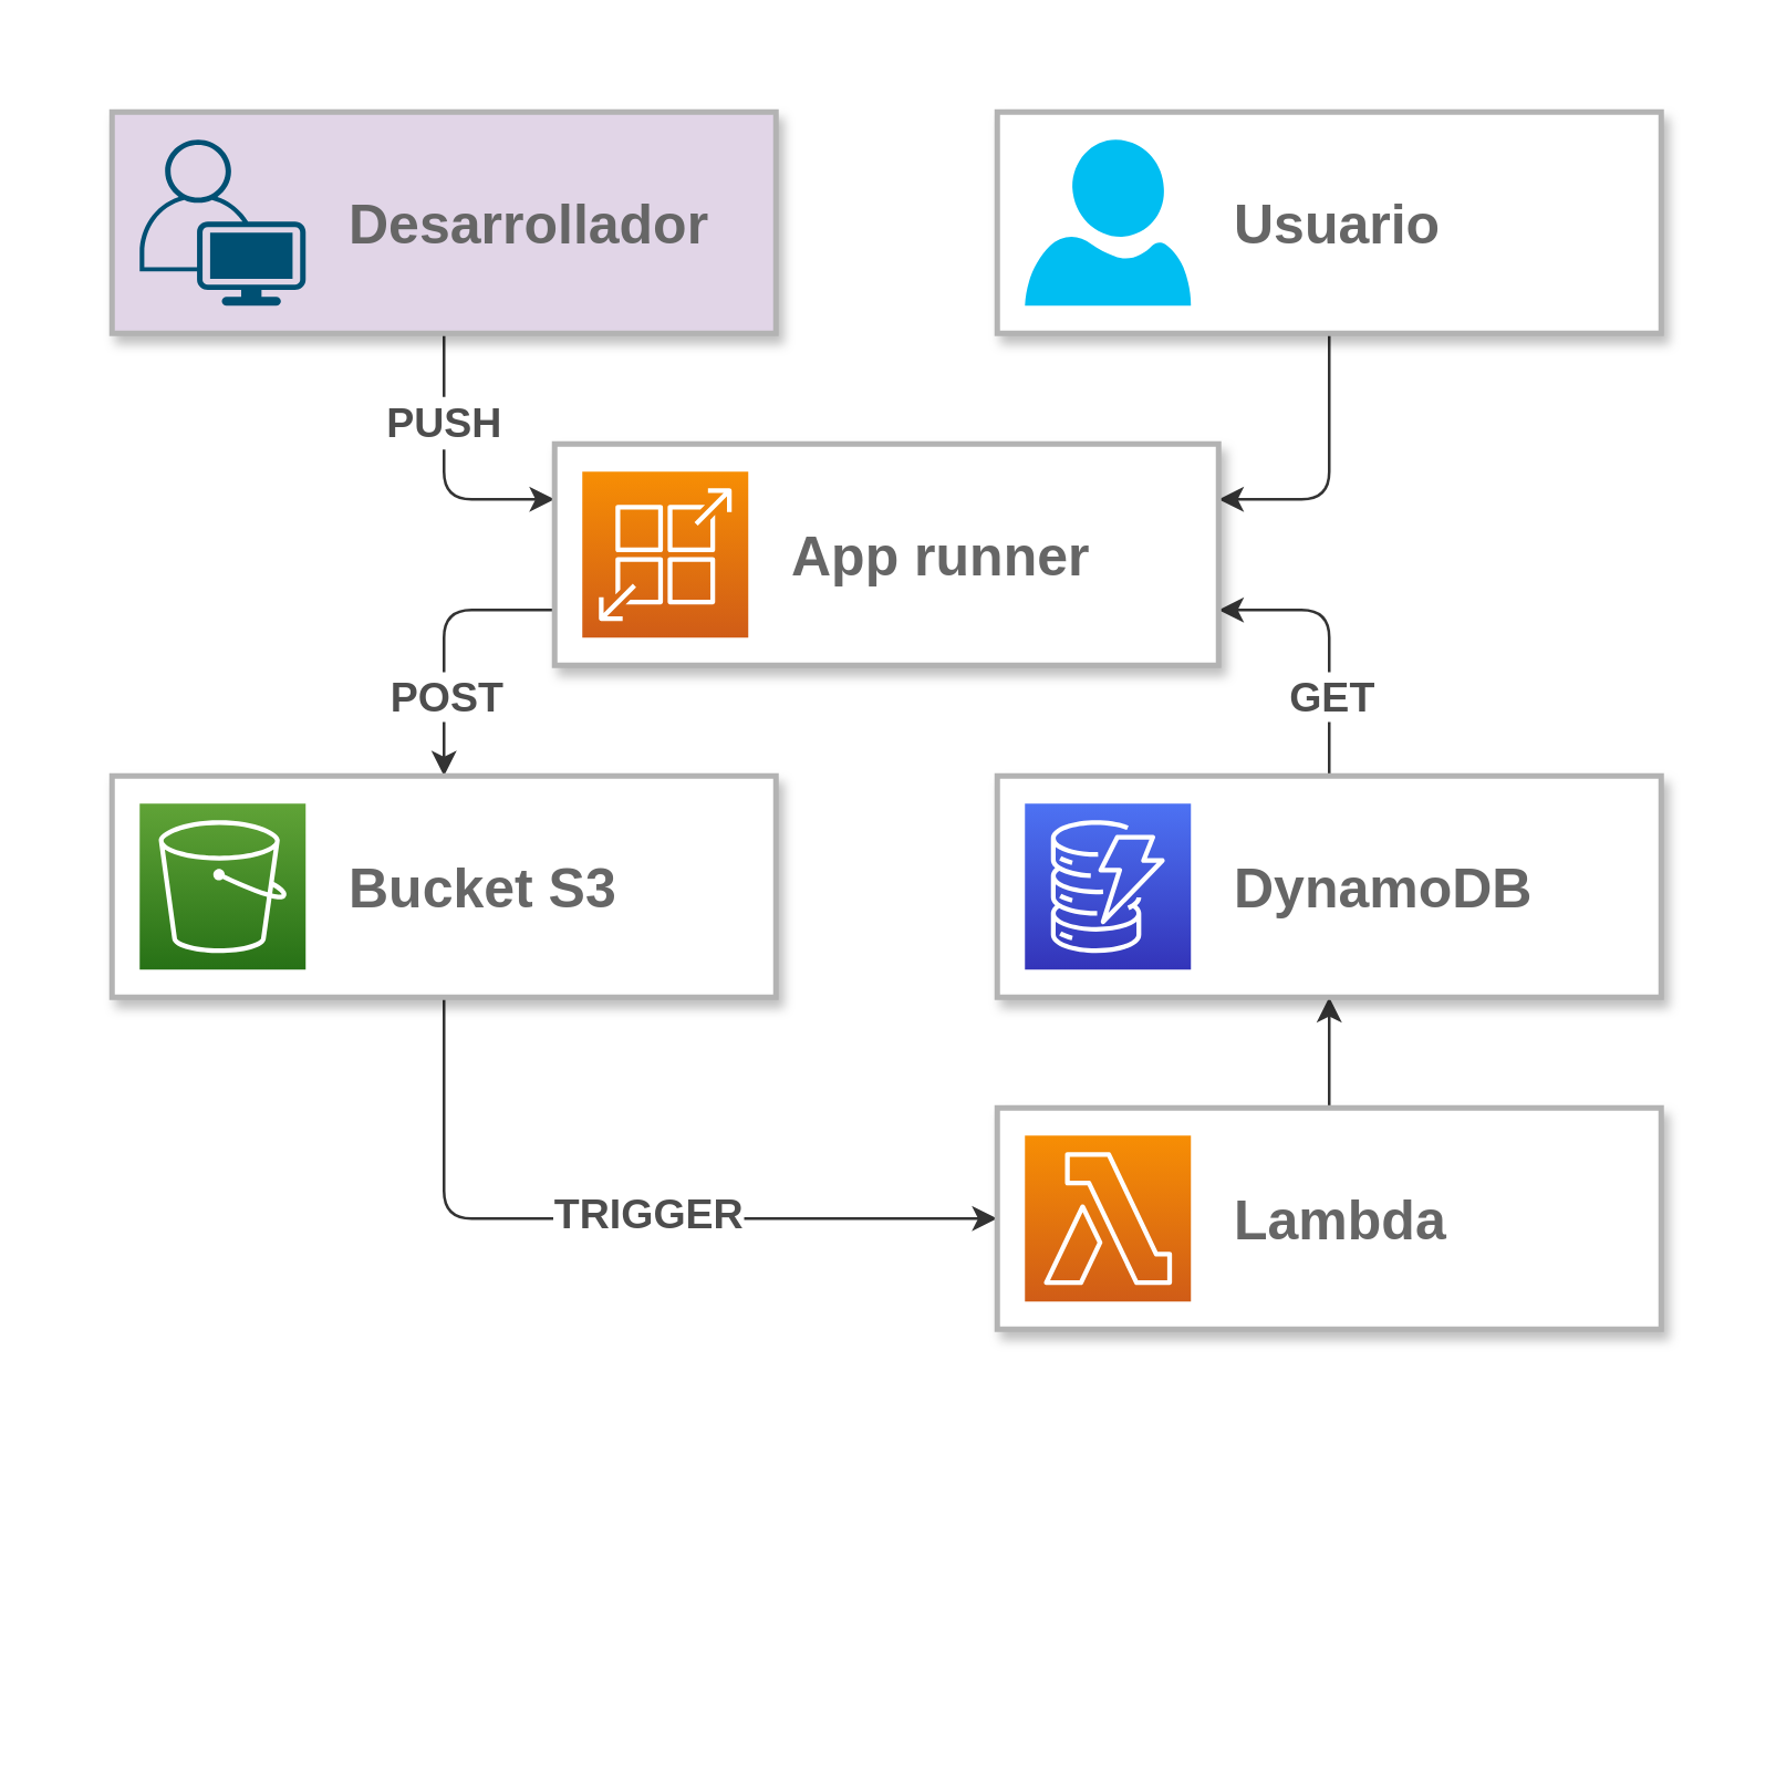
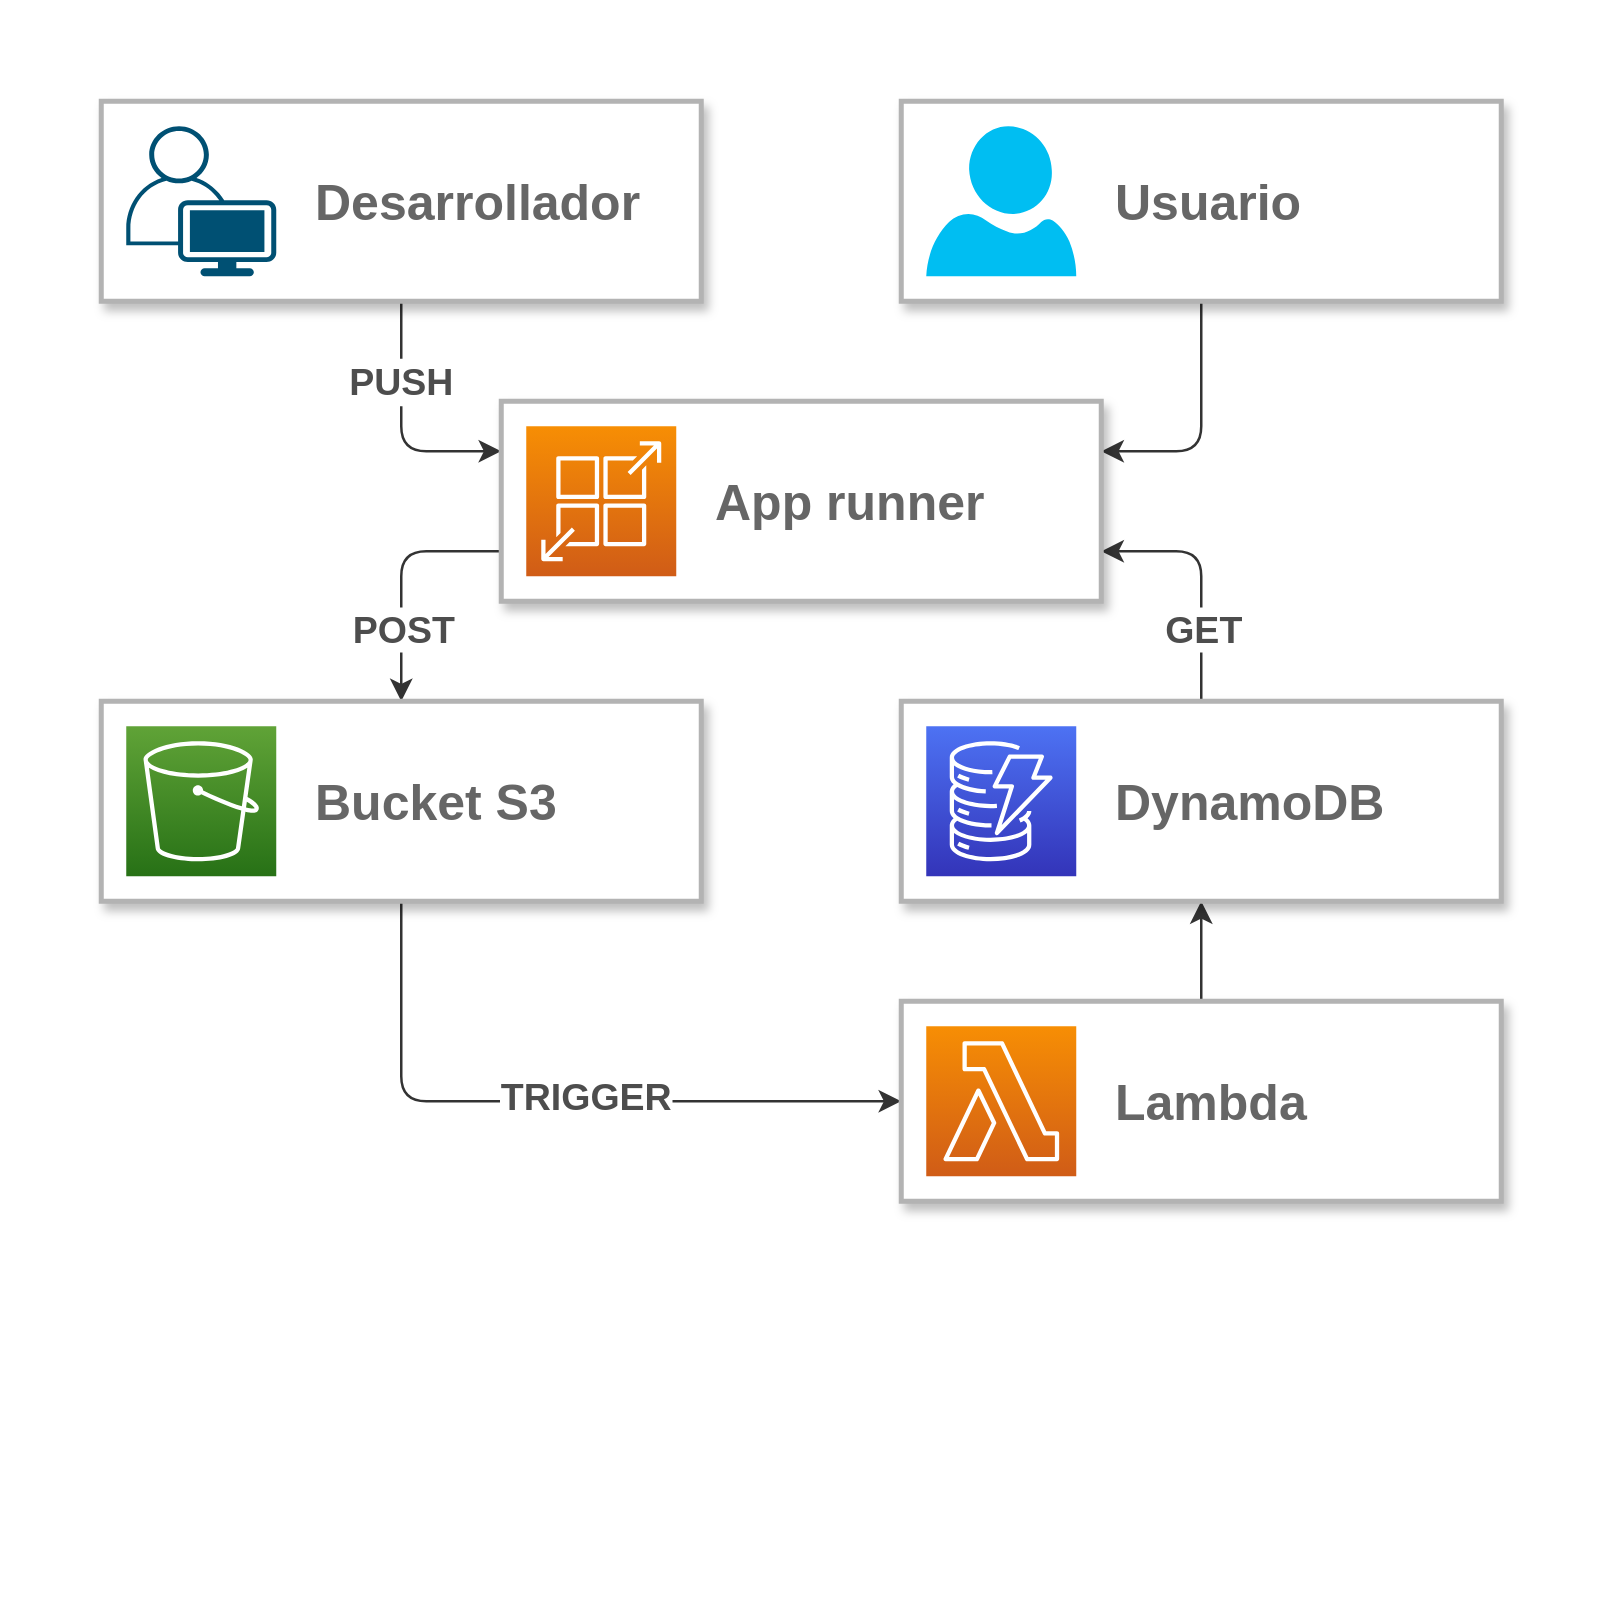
- <mxCell id="14" value="Desarrollador" style="rounded=0;whiteSpace=wrap;html=1;fontSize=20;fontColor=#666666;strokeColor=#B3B3B3;fillColor=#e1d5e7;spacingLeft=84;align=left;fontStyle=1;shadow=1;strokeWidth=2;" parent="13" vertex="1"><mxGeometry width="240" height="80" as="geometry" /></mxCell>
+ <mxCell id="14" value="Desarrollador" style="rounded=0;whiteSpace=wrap;html=1;fontSize=20;fontColor=#666666;strokeColor=#B3B3B3;fillColor=#FFFFFF;spacingLeft=84;align=left;fontStyle=1;shadow=1;strokeWidth=2;" parent="13" vertex="1"><mxGeometry width="240" height="80" as="geometry" /></mxCell>
